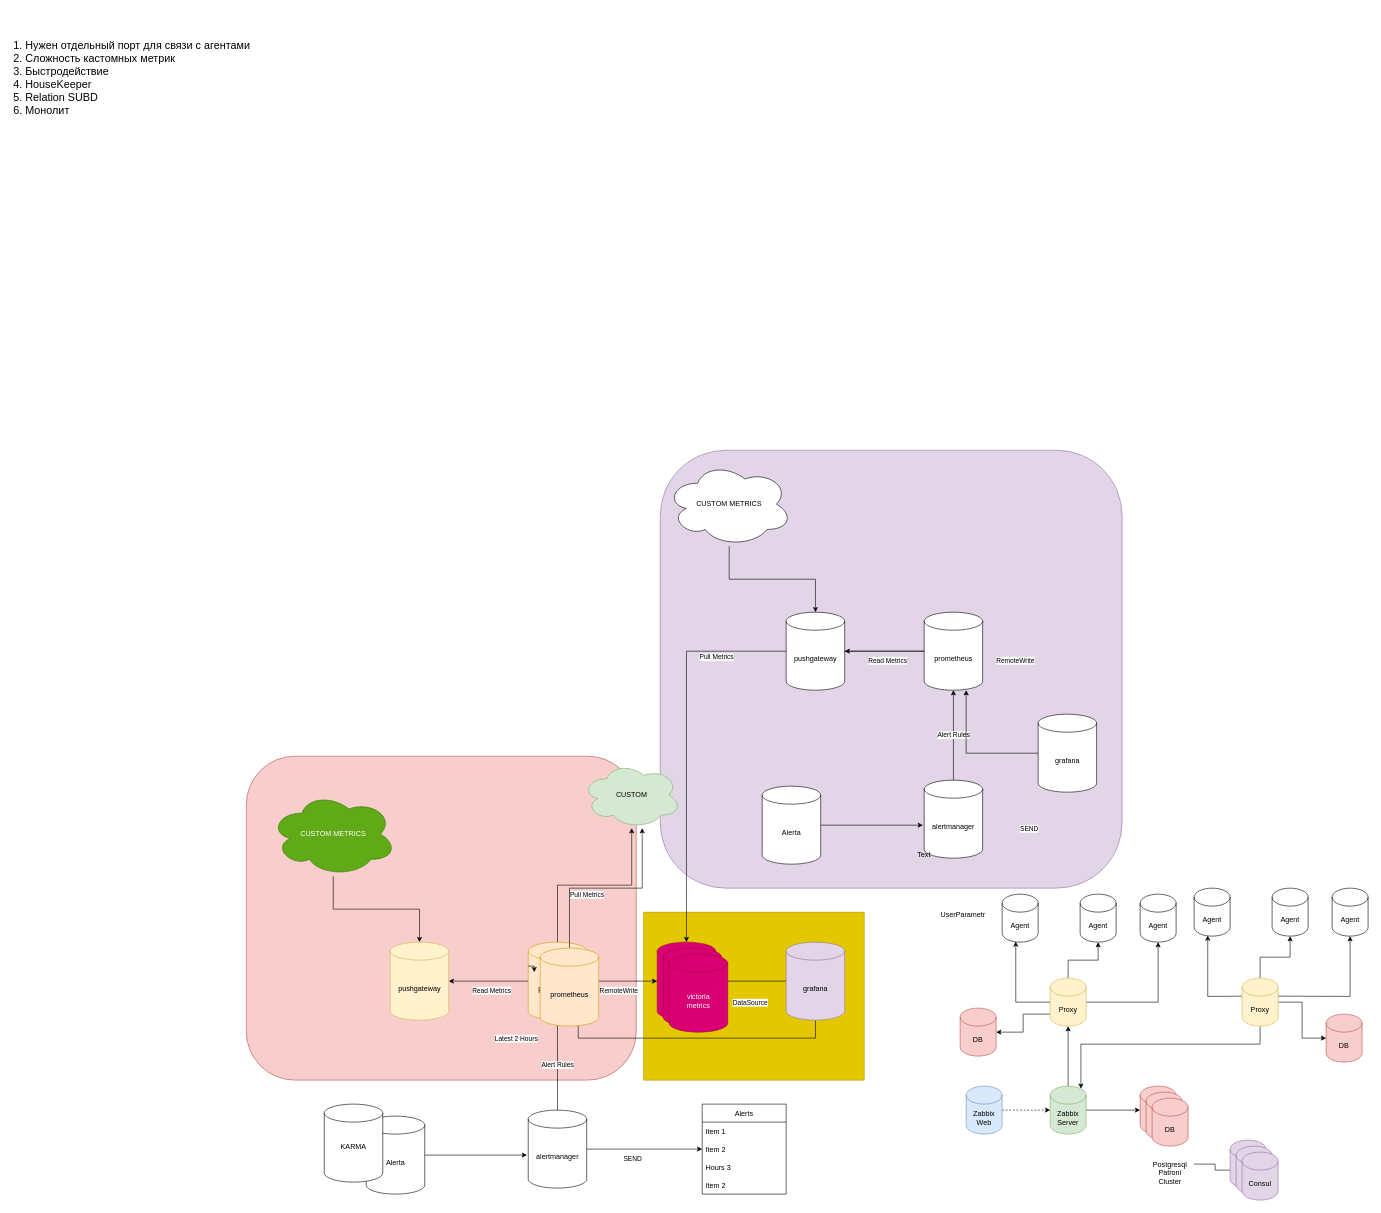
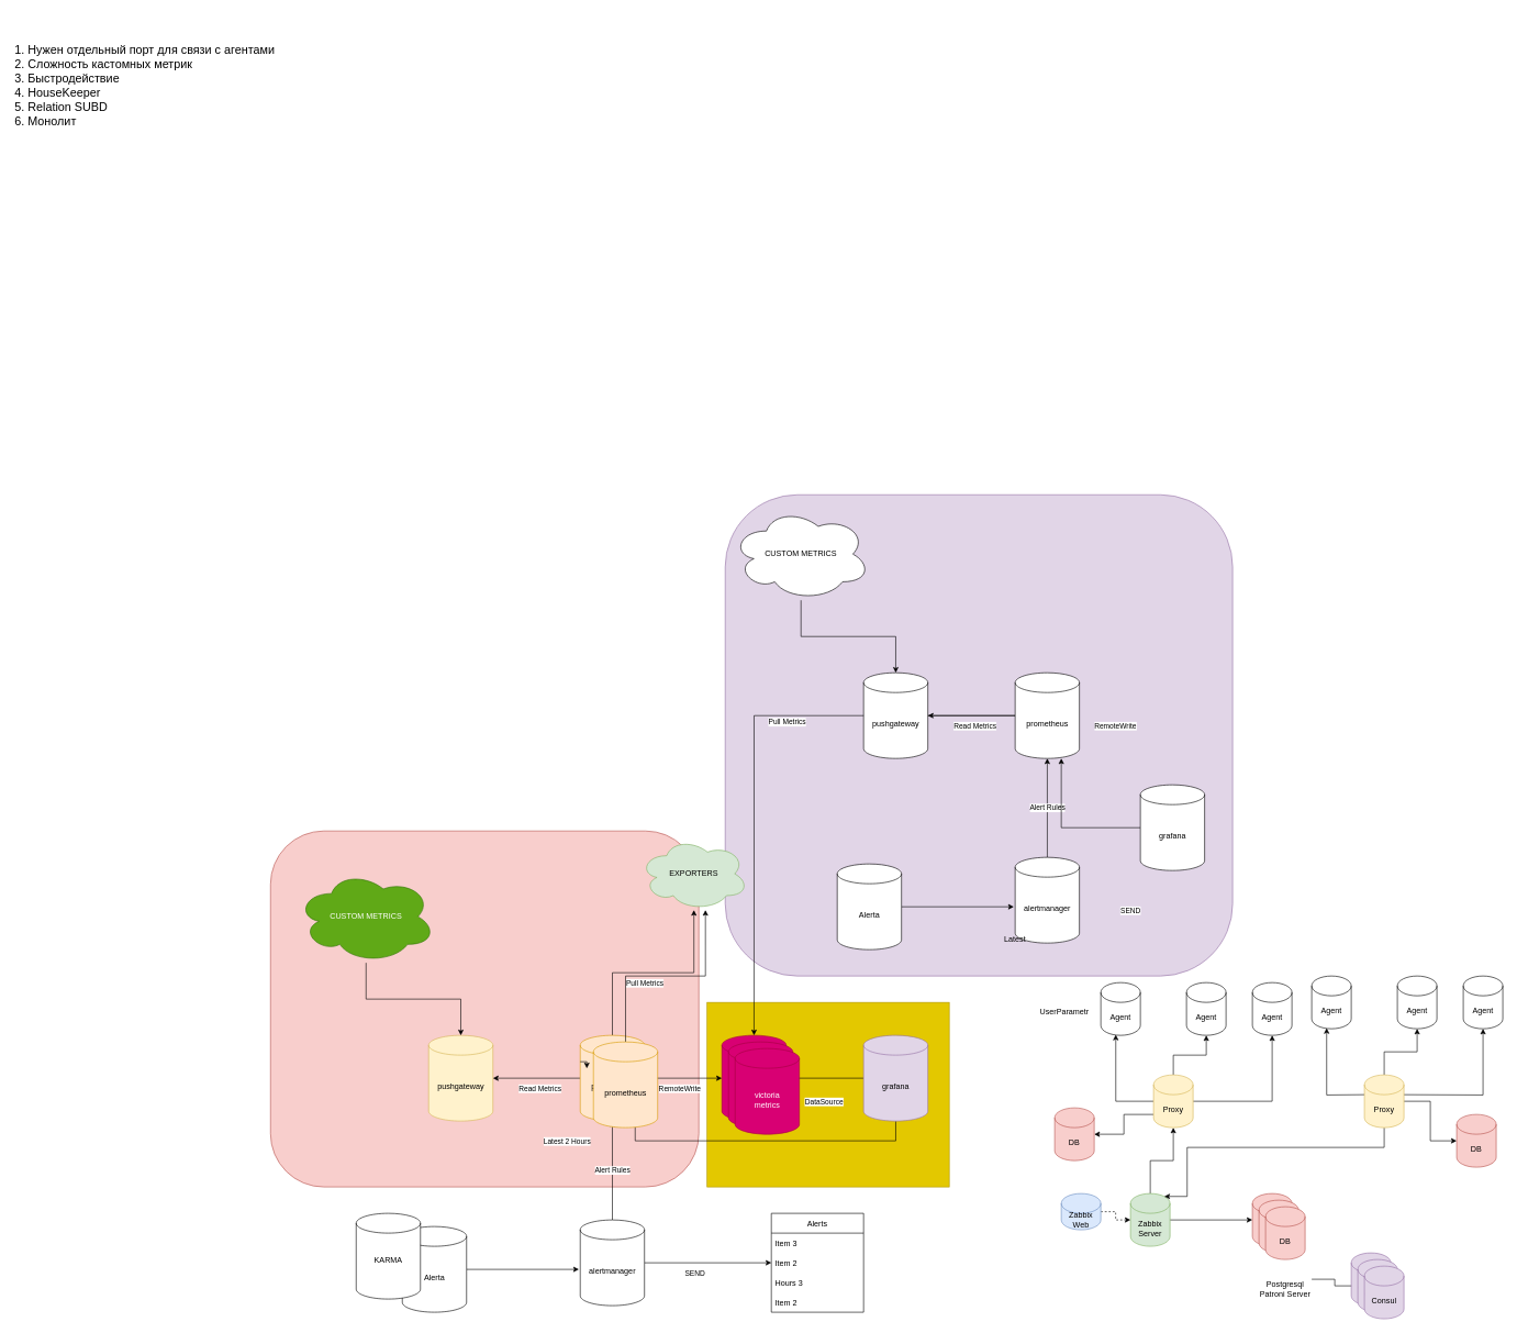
- <mxCell id="19" value="CUSTOM" style="ellipse;shape=cloud;whiteSpace=wrap;html=1;fillColor=#d5e8d4;strokeColor=#82b366;" vertex="1" parent="1"><mxGeometry x="970" y="1270" width="165" height="110" as="geometry" /></mxCell>
+ <mxCell id="19" value="EXPORTERS" style="ellipse;shape=cloud;whiteSpace=wrap;html=1;fillColor=#d5e8d4;strokeColor=#82b366;" vertex="1" parent="1"><mxGeometry x="970" y="1270" width="165" height="110" as="geometry" /></mxCell>
- <mxCell id="83" value="Text" style="text;html=1;strokeColor=none;fillColor=none;align=center;verticalAlign=middle;whiteSpace=wrap;rounded=0;" vertex="1" parent="1"><mxGeometry x="1510" y="1410" width="60" height="30" as="geometry" /></mxCell>
+ <mxCell id="83" value="Latest" style="text;html=1;strokeColor=none;fillColor=none;align=center;verticalAlign=middle;whiteSpace=wrap;rounded=0;" vertex="1" parent="1"><mxGeometry x="1510" y="1410" width="60" height="30" as="geometry" /></mxCell>
- <mxCell id="89" value="UserParametr" style="text;html=1;strokeColor=none;fillColor=none;align=center;verticalAlign=middle;whiteSpace=wrap;rounded=0;" vertex="1" parent="1"><mxGeometry x="1560" y="1510" width="90" height="30" as="geometry" /></mxCell>
+ <mxCell id="89" value="UserParametr" style="text;html=1;strokeColor=none;fillColor=none;align=center;verticalAlign=middle;whiteSpace=wrap;rounded=0;" vertex="1" parent="1"><mxGeometry x="1570" y="1520" width="90" height="30" as="geometry" /></mxCell>
- <mxCell id="65" value="Zabbix&lt;br&gt;Web" style="shape=cylinder3;whiteSpace=wrap;html=1;boundedLbl=1;backgroundOutline=1;size=15;fillColor=#dae8fc;strokeColor=#6c8ebf;" vertex="1" parent="1"><mxGeometry x="1610" y="1810" width="60" height="80" as="geometry" /></mxCell>
+ <mxCell id="65" value="Zabbix&lt;br&gt;Web" style="shape=cylinder3;whiteSpace=wrap;html=1;boundedLbl=1;backgroundOutline=1;size=15;fillColor=#dae8fc;strokeColor=#6c8ebf;" vertex="1" parent="1"><mxGeometry x="1610" y="1810" width="60" height="55" as="geometry" /></mxCell>
- <mxCell id="49" value="Zabbix&lt;br&gt;Server" style="shape=cylinder3;whiteSpace=wrap;html=1;boundedLbl=1;backgroundOutline=1;size=15;fillColor=#d5e8d4;strokeColor=#82b366;" vertex="1" parent="1"><mxGeometry x="1750" y="1810" width="60" height="80" as="geometry" /></mxCell>
+ <mxCell id="49" value="Zabbix&lt;br&gt;Server" style="shape=cylinder3;whiteSpace=wrap;html=1;boundedLbl=1;backgroundOutline=1;size=15;fillColor=#d5e8d4;strokeColor=#82b366;" vertex="1" parent="1"><mxGeometry x="1715" y="1810" width="60" height="80" as="geometry" /></mxCell>
- <mxCell id="27" value="Item 1" style="text;strokeColor=none;fillColor=none;align=left;verticalAlign=middle;spacingLeft=4;spacingRight=4;overflow=hidden;points=[[0,0.5],[1,0.5]];portConstraint=eastwest;rotatable=0;" vertex="1" parent="26"><mxGeometry y="30" width="140" height="30" as="geometry" /></mxCell>
+ <mxCell id="27" value="Item 3" style="text;strokeColor=none;fillColor=none;align=left;verticalAlign=middle;spacingLeft=4;spacingRight=4;overflow=hidden;points=[[0,0.5],[1,0.5]];portConstraint=eastwest;rotatable=0;" vertex="1" parent="26"><mxGeometry y="30" width="140" height="30" as="geometry" /></mxCell>
- <mxCell id="85" value="Postgresql Patroni Cluster" style="text;html=1;strokeColor=none;fillColor=none;align=center;verticalAlign=middle;whiteSpace=wrap;rounded=0;" vertex="1" parent="1"><mxGeometry x="1910" y="1930" width="80" height="50" as="geometry" /></mxCell>
+ <mxCell id="85" value="Postgresql Patroni Server" style="text;html=1;strokeColor=none;fillColor=none;align=center;verticalAlign=middle;whiteSpace=wrap;rounded=0;" vertex="1" parent="1"><mxGeometry x="1910" y="1930" width="80" height="50" as="geometry" /></mxCell>
